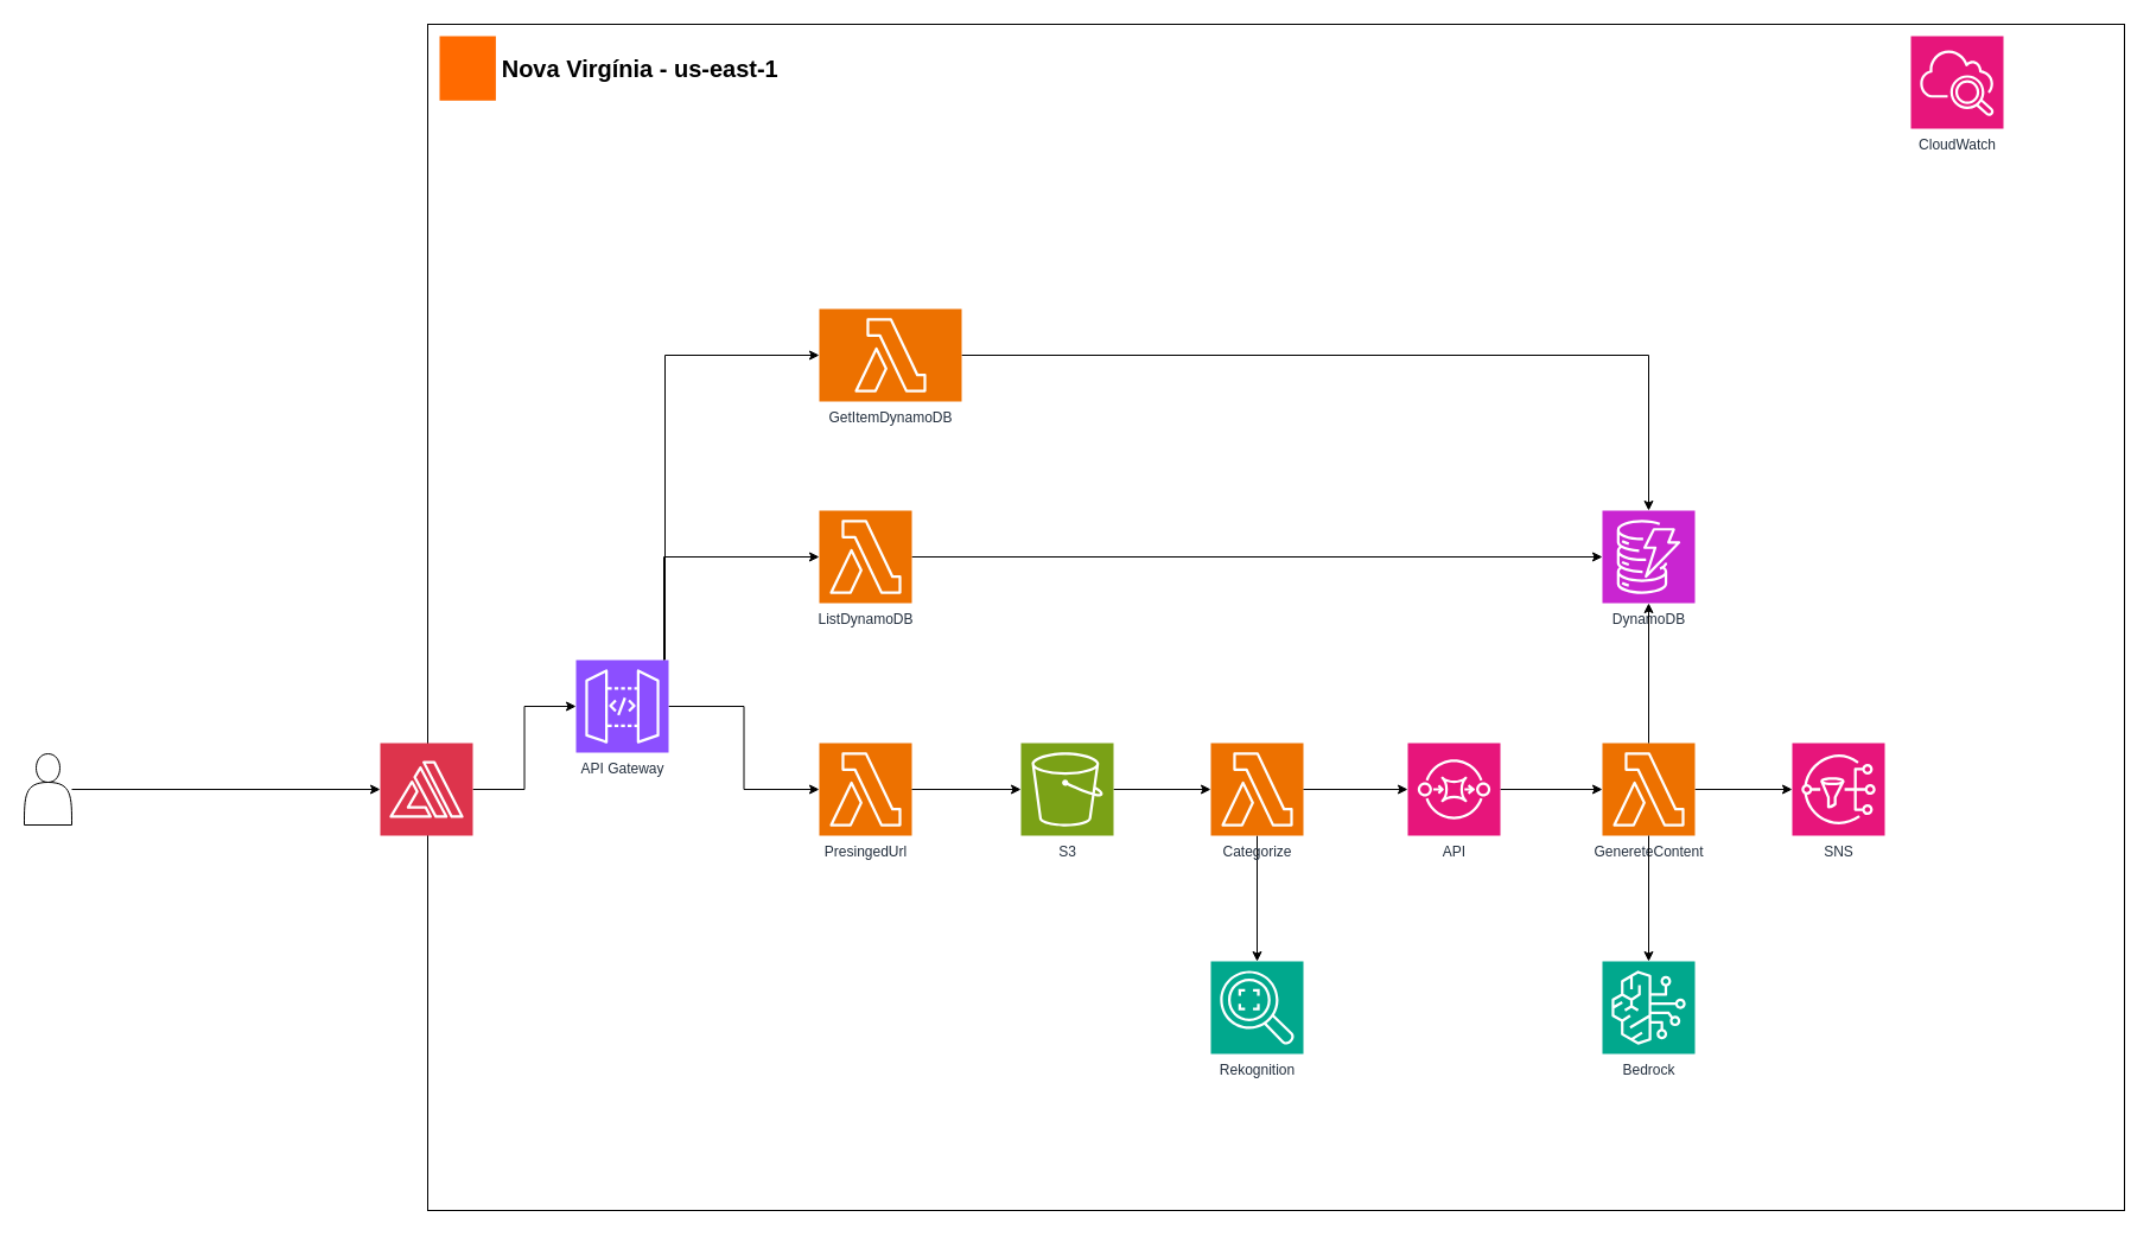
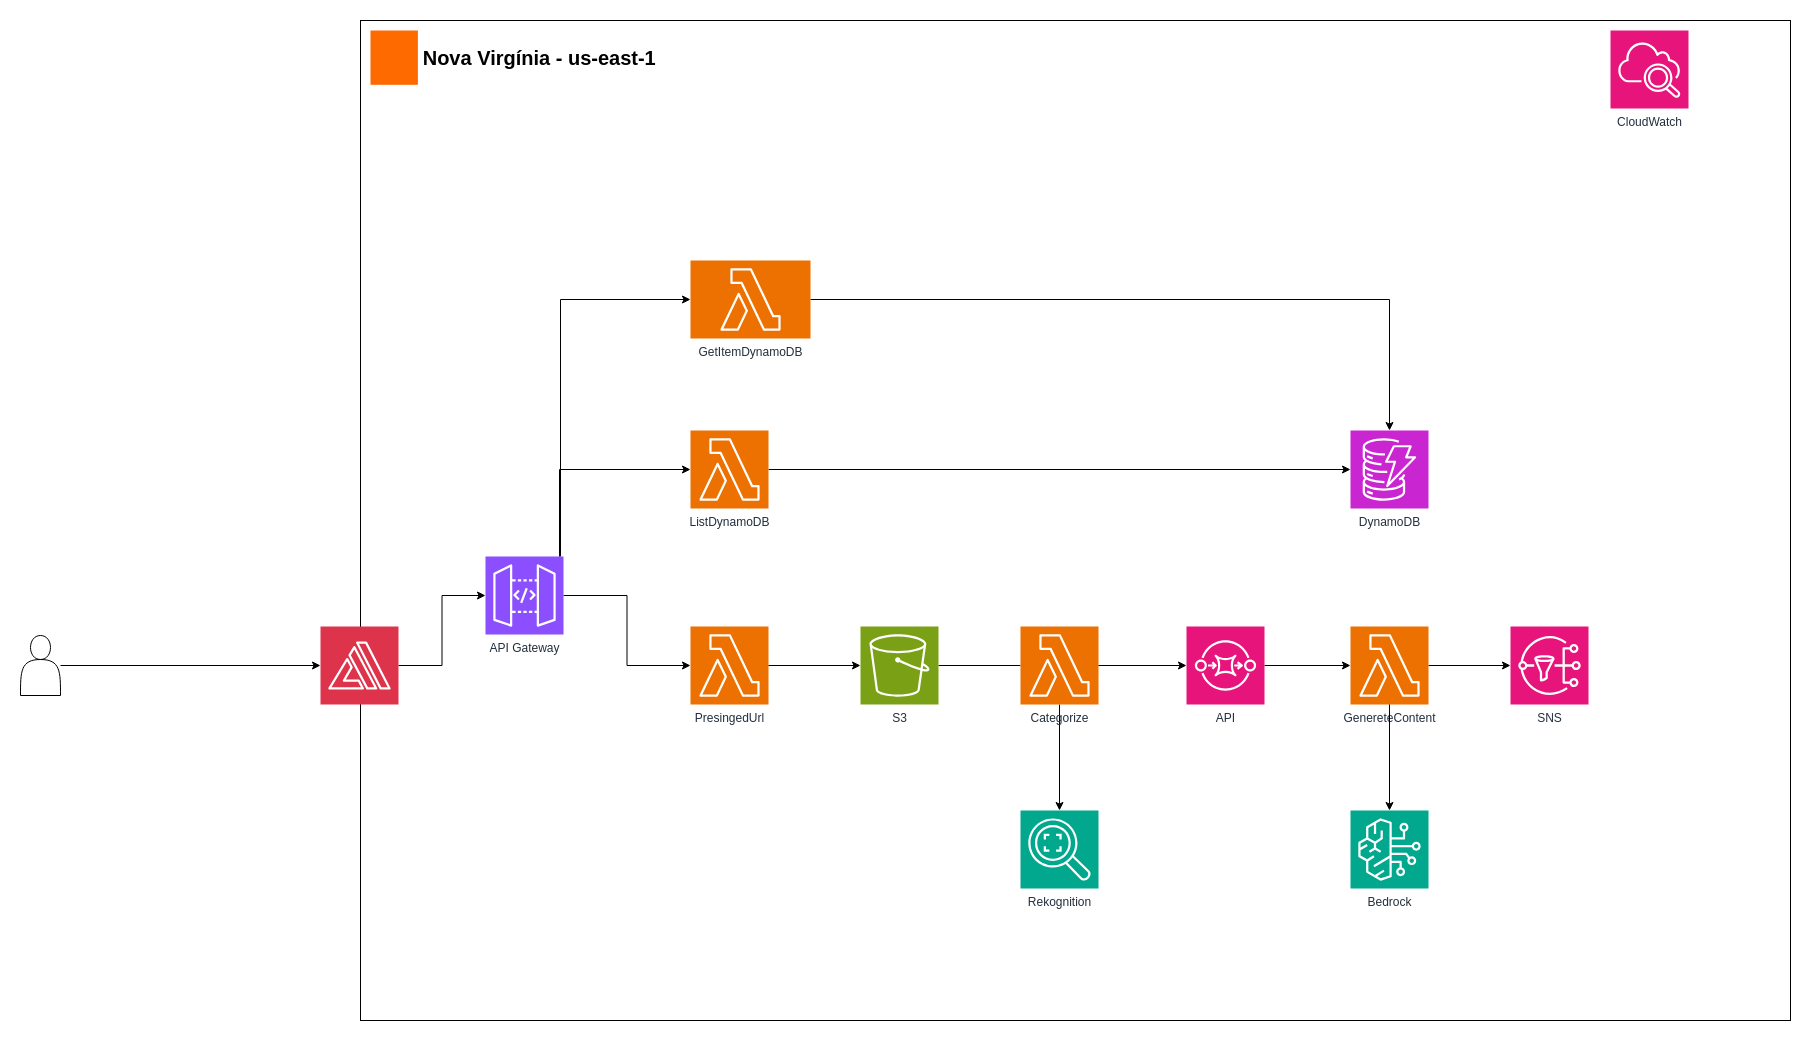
- <mxCell id="28" style="edgeStyle=orthogonalEdgeStyle;rounded=0;orthogonalLoop=1;jettySize=auto;html=1;entryX=0.5;entryY=1;entryDx=0;entryDy=0;entryPerimeter=0;" parent="1" source="18" target="20" edge="1"><mxGeometry relative="1" as="geometry" /></mxCell>
- <mxCell id="9" style="edgeStyle=orthogonalEdgeStyle;rounded=0;orthogonalLoop=1;jettySize=auto;html=1;" parent="1" source="10" target="13" edge="1"><mxGeometry relative="1" as="geometry" /></mxCell>
+ <mxCell id="9" style="edgeStyle=orthogonalEdgeStyle;rounded=0;orthogonalLoop=1;jettySize=auto;html=1;endArrow=none;" parent="1" source="10" target="13" edge="1"><mxGeometry relative="1" as="geometry" /></mxCell>
